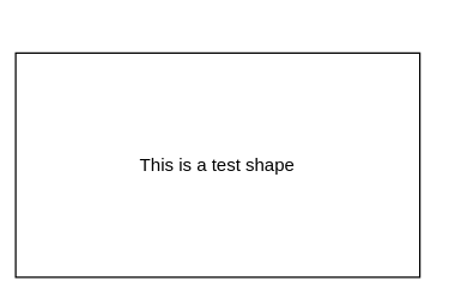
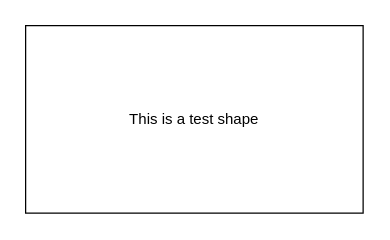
- <mxCell id="2" value="This is a test shape" style="rounded=0;whiteSpace=wrap;html=1;" vertex="1" parent="1"><mxGeometry x="10" y="35" width="270" height="150" as="geometry" /></mxCell>
+ <mxCell id="2" value="This is a test shape" style="rounded=0;whiteSpace=wrap;html=1;" vertex="1" parent="1"><mxGeometry x="20" y="20" width="270" height="150" as="geometry" /></mxCell>
